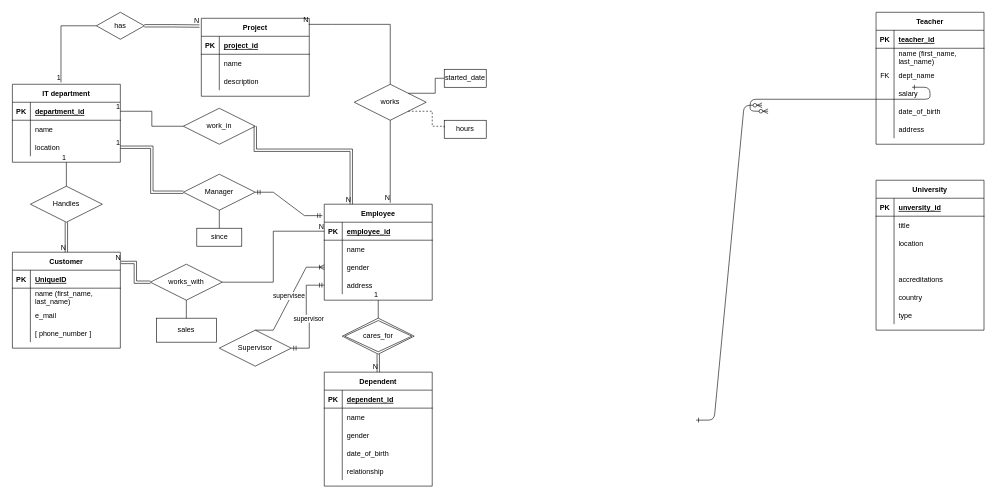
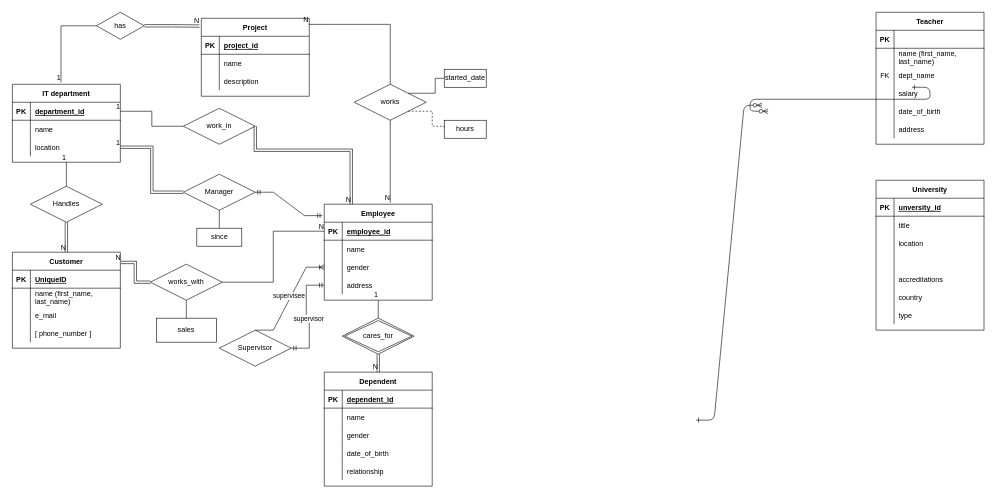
- <mxCell id="7" value="teacher_id" style="shape=partialRectangle;connectable=0;fillColor=none;top=0;left=0;bottom=0;right=0;align=left;spacingLeft=6;fontStyle=5;overflow=hidden;" vertex="1" parent="5"><mxGeometry x="30" width="150" height="30" as="geometry"><mxRectangle width="150" height="30" as="alternateBounds" /></mxGeometry></mxCell>
